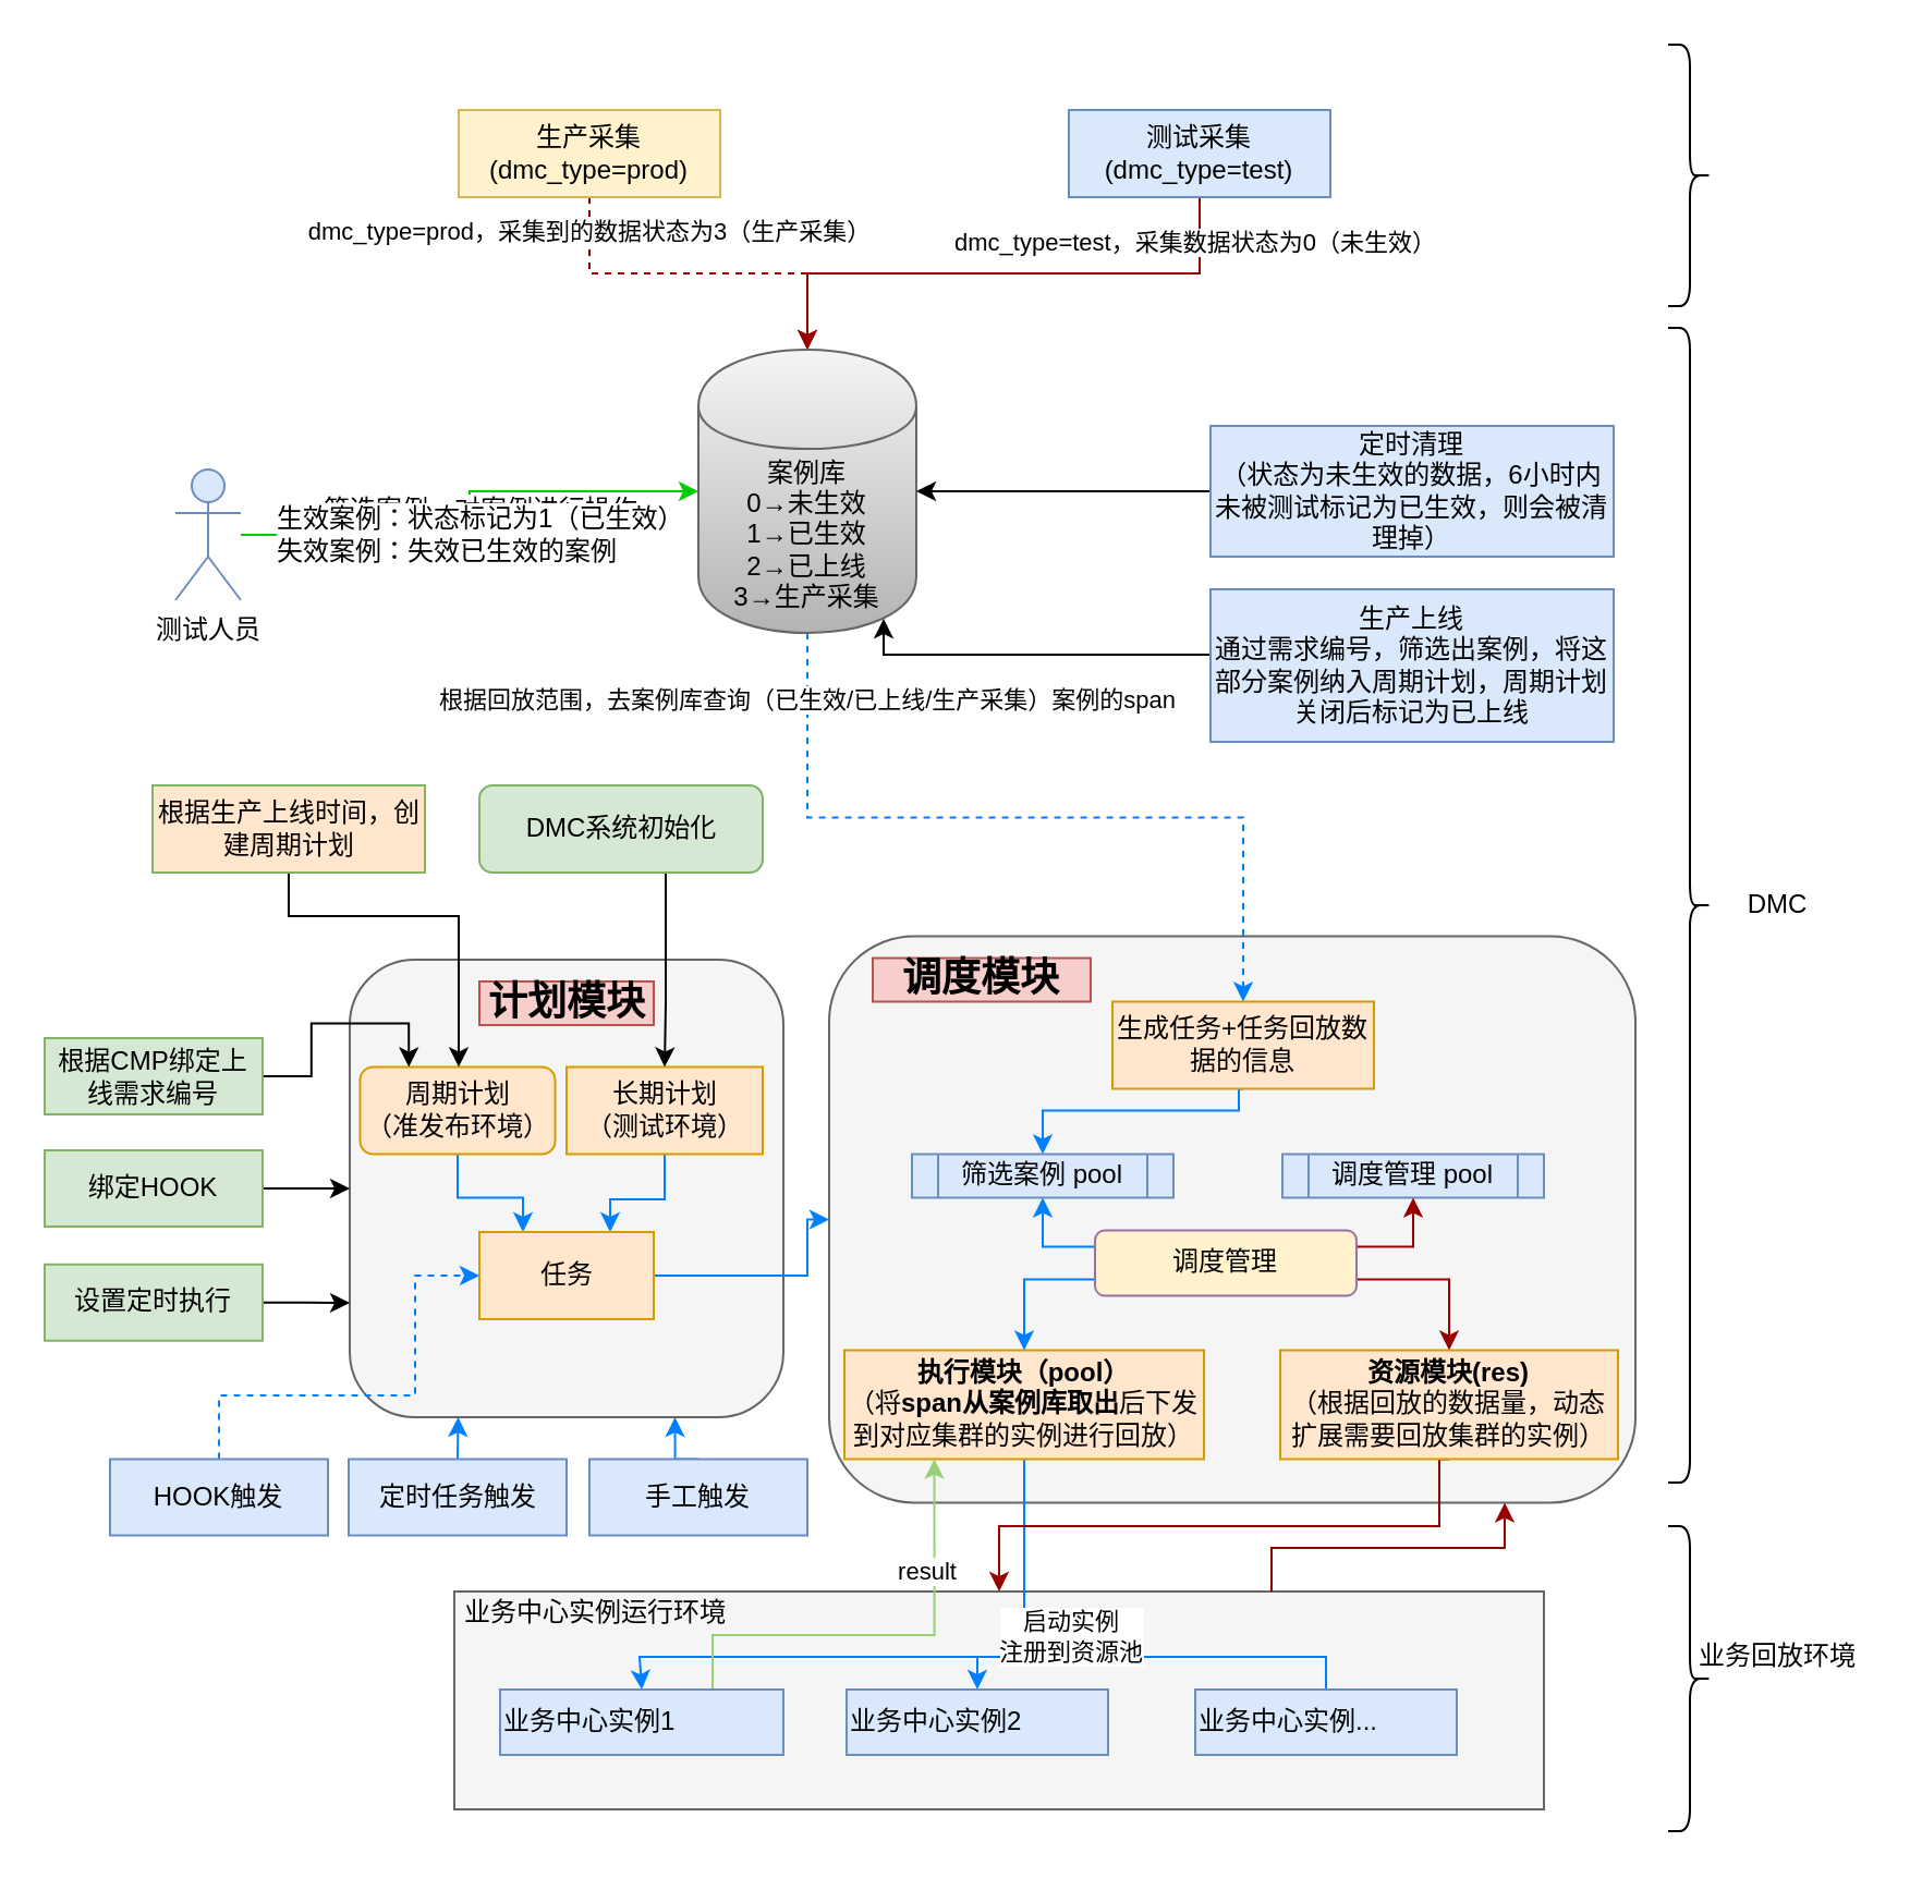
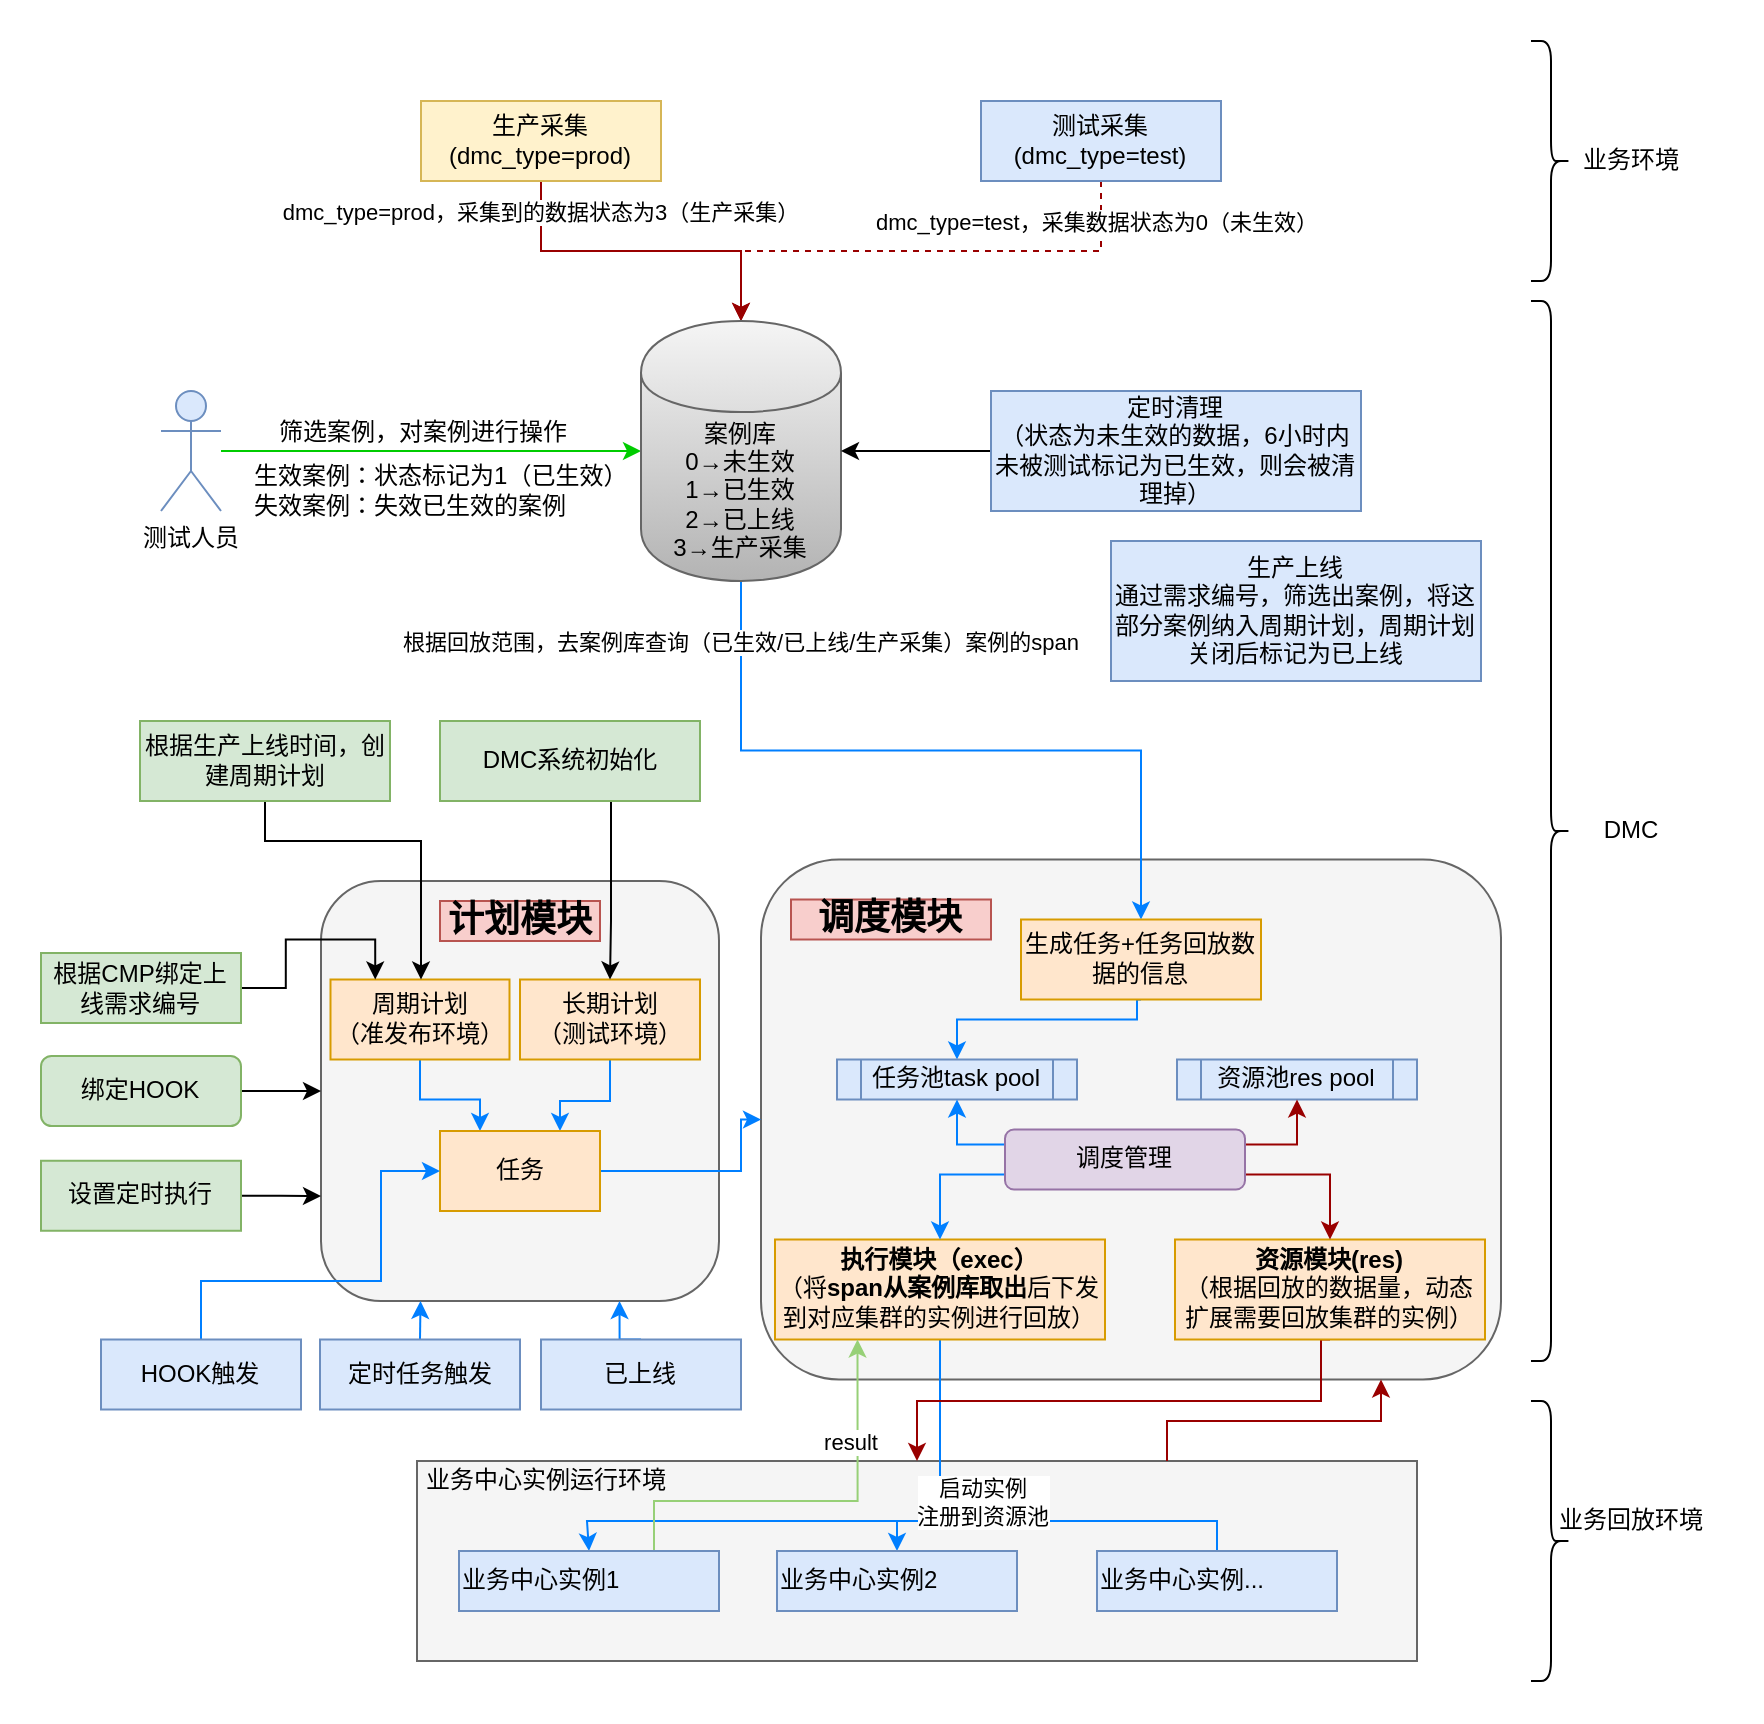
+ <mxCell id="33" value="业务环境" style="text;html=1;align=center;verticalAlign=middle;resizable=0;points=[];autosize=1;" parent="1" vertex="1"><mxGeometry x="785" y="70" width="60" height="20" as="geometry" /></mxCell>
- <mxCell id="6" style="edgeStyle=orthogonalEdgeStyle;rounded=0;orthogonalLoop=1;jettySize=auto;html=1;exitX=0.5;exitY=1;exitDx=0;exitDy=0;entryX=0.5;entryY=0;entryDx=0;entryDy=0;strokeColor=#990000;dashed=1;" parent="1" source="8" target="16" edge="1"><mxGeometry relative="1" as="geometry"><mxPoint x="310" y="220" as="targetPoint" /></mxGeometry></mxCell>
+ <mxCell id="6" style="edgeStyle=orthogonalEdgeStyle;rounded=0;orthogonalLoop=1;jettySize=auto;html=1;exitX=0.5;exitY=1;exitDx=0;exitDy=0;entryX=0.5;entryY=0;entryDx=0;entryDy=0;strokeColor=#990000;" parent="1" source="8" target="16" edge="1"><mxGeometry relative="1" as="geometry"><mxPoint x="310" y="220" as="targetPoint" /></mxGeometry></mxCell>
- <mxCell id="9" style="edgeStyle=orthogonalEdgeStyle;rounded=0;orthogonalLoop=1;jettySize=auto;html=1;exitX=0.5;exitY=1;exitDx=0;exitDy=0;entryX=0.5;entryY=0;entryDx=0;entryDy=0;strokeColor=#990000;" parent="1" source="11" target="16" edge="1"><mxGeometry relative="1" as="geometry" /></mxCell>
+ <mxCell id="9" style="edgeStyle=orthogonalEdgeStyle;rounded=0;orthogonalLoop=1;jettySize=auto;html=1;exitX=0.5;exitY=1;exitDx=0;exitDy=0;entryX=0.5;entryY=0;entryDx=0;entryDy=0;strokeColor=#990000;dashed=1;" parent="1" source="11" target="16" edge="1"><mxGeometry relative="1" as="geometry" /></mxCell>
- <mxCell id="19" value="定时清理&lt;br&gt;（状态为未生效的数据，6小时内未被测试标记为已生效，则会被清理掉）" style="rounded=0;whiteSpace=wrap;html=1;fillColor=#dae8fc;strokeColor=#6c8ebf;" parent="1" vertex="1"><mxGeometry x="555" y="195" width="185" height="60" as="geometry" /></mxCell>
+ <mxCell id="19" value="定时清理&lt;br&gt;（状态为未生效的数据，6小时内未被测试标记为已生效，则会被清理掉）" style="rounded=0;whiteSpace=wrap;html=1;fillColor=#dae8fc;strokeColor=#6c8ebf;" parent="1" vertex="1"><mxGeometry x="495" y="195" width="185" height="60" as="geometry" /></mxCell>
- <mxCell id="17" value="测试人员" style="shape=umlActor;verticalLabelPosition=bottom;labelBackgroundColor=#ffffff;verticalAlign=top;html=1;outlineConnect=0;fillColor=#dae8fc;strokeColor=#6c8ebf;" parent="1" vertex="1"><mxGeometry x="80" y="215" width="30" height="60" as="geometry" /></mxCell>
+ <mxCell id="17" value="测试人员" style="shape=umlActor;verticalLabelPosition=bottom;labelBackgroundColor=#ffffff;verticalAlign=top;html=1;outlineConnect=0;fillColor=#dae8fc;strokeColor=#6c8ebf;" parent="1" vertex="1"><mxGeometry x="80" y="195" width="30" height="60" as="geometry" /></mxCell>
- <mxCell id="20" style="edgeStyle=orthogonalEdgeStyle;rounded=0;orthogonalLoop=1;jettySize=auto;html=1;exitX=0;exitY=0.5;exitDx=0;exitDy=0;entryX=0.85;entryY=0.95;entryDx=0;entryDy=0;entryPerimeter=0;" parent="1" source="21" target="16" edge="1"><mxGeometry relative="1" as="geometry"><Array as="points"><mxPoint x="405" y="300" /></Array></mxGeometry></mxCell>
- <mxCell id="14" style="edgeStyle=orthogonalEdgeStyle;rounded=0;orthogonalLoop=1;jettySize=auto;html=1;exitX=0.5;exitY=1;exitDx=0;exitDy=0;strokeColor=#007FFF;entryX=0.5;entryY=0;entryDx=0;entryDy=0;dashed=1;" parent="1" source="16" target="23" edge="1"><mxGeometry relative="1" as="geometry"><mxPoint x="380" y="340" as="targetPoint" /></mxGeometry></mxCell>
+ <mxCell id="14" style="edgeStyle=orthogonalEdgeStyle;rounded=0;orthogonalLoop=1;jettySize=auto;html=1;exitX=0.5;exitY=1;exitDx=0;exitDy=0;strokeColor=#007FFF;entryX=0.5;entryY=0;entryDx=0;entryDy=0;" parent="1" source="16" target="23" edge="1"><mxGeometry relative="1" as="geometry"><mxPoint x="380" y="340" as="targetPoint" /></mxGeometry></mxCell>
- <mxCell id="59" value="根据生产上线时间，创建周期计划" style="rounded=0;whiteSpace=wrap;html=1;fillColor=#ffe6cc;strokeColor=#82b366;" parent="1" vertex="1"><mxGeometry x="69.5" y="360" width="125" height="40" as="geometry" /></mxCell>
+ <mxCell id="59" value="根据生产上线时间，创建周期计划" style="rounded=0;whiteSpace=wrap;html=1;fillColor=#d5e8d4;strokeColor=#82b366;" parent="1" vertex="1"><mxGeometry x="69.5" y="360" width="125" height="40" as="geometry" /></mxCell>
- <mxCell id="61" value="&lt;span&gt;DMC系统初始化&lt;/span&gt;" style="whiteSpace=wrap;html=1;fillColor=#d5e8d4;strokeColor=#82b366;rounded=1;" parent="1" vertex="1"><mxGeometry x="219.5" y="360" width="130" height="40" as="geometry" /></mxCell>
+ <mxCell id="61" value="&lt;span&gt;DMC系统初始化&lt;/span&gt;" style="rounded=0;whiteSpace=wrap;html=1;fillColor=#d5e8d4;strokeColor=#82b366;" parent="1" vertex="1"><mxGeometry x="219.5" y="360" width="130" height="40" as="geometry" /></mxCell>
- <mxCell id="24" value="&lt;font style=&quot;font-size: 18px&quot;&gt;&lt;b&gt;调度模块&lt;/b&gt;&lt;/font&gt;" style="text;html=1;strokeColor=#b85450;fillColor=#f8cecc;align=center;verticalAlign=middle;whiteSpace=wrap;rounded=0;" parent="1" vertex="1"><mxGeometry x="400" y="439.25" width="100" height="20" as="geometry" /></mxCell>
+ <mxCell id="24" value="&lt;font style=&quot;font-size: 18px&quot;&gt;&lt;b&gt;调度模块&lt;/b&gt;&lt;/font&gt;" style="text;html=1;strokeColor=#b85450;fillColor=#f8cecc;align=center;verticalAlign=middle;whiteSpace=wrap;rounded=0;" parent="1" vertex="1"><mxGeometry x="395" y="449.25" width="100" height="20" as="geometry" /></mxCell>
- <mxCell id="55" value="周期计划&lt;br&gt;（准发布环境）" style="whiteSpace=wrap;html=1;fillColor=#ffe6cc;strokeColor=#d79b00;rounded=1;" parent="1" vertex="1"><mxGeometry x="164.75" y="489.25" width="89.5" height="40" as="geometry" /></mxCell>
+ <mxCell id="55" value="周期计划&lt;br&gt;（准发布环境）" style="rounded=0;whiteSpace=wrap;html=1;fillColor=#ffe6cc;strokeColor=#d79b00;" parent="1" vertex="1"><mxGeometry x="164.75" y="489.25" width="89.5" height="40" as="geometry" /></mxCell>
- <mxCell id="43" value="筛选案例 pool" style="shape=process;whiteSpace=wrap;html=1;backgroundOutline=1;align=center;fillColor=#dae8fc;strokeColor=#6c8ebf;" parent="1" vertex="1"><mxGeometry x="418" y="529.25" width="120" height="20" as="geometry" /></mxCell>
+ <mxCell id="43" value="任务池task pool" style="shape=process;whiteSpace=wrap;html=1;backgroundOutline=1;align=center;fillColor=#dae8fc;strokeColor=#6c8ebf;" parent="1" vertex="1"><mxGeometry x="418" y="529.25" width="120" height="20" as="geometry" /></mxCell>
- <mxCell id="44" value="调度管理 pool" style="shape=process;whiteSpace=wrap;html=1;backgroundOutline=1;align=center;fillColor=#dae8fc;strokeColor=#6c8ebf;" parent="1" vertex="1"><mxGeometry x="588" y="529.25" width="120" height="20" as="geometry" /></mxCell>
+ <mxCell id="44" value="资源池res pool" style="shape=process;whiteSpace=wrap;html=1;backgroundOutline=1;align=center;fillColor=#dae8fc;strokeColor=#6c8ebf;" parent="1" vertex="1"><mxGeometry x="588" y="529.25" width="120" height="20" as="geometry" /></mxCell>
- <mxCell id="67" value="&lt;span&gt;绑定HOOK&lt;/span&gt;" style="rounded=0;whiteSpace=wrap;html=1;fillColor=#d5e8d4;strokeColor=#82b366;" parent="1" vertex="1"><mxGeometry x="20" y="527.5" width="100" height="35" as="geometry" /></mxCell>
+ <mxCell id="67" value="&lt;span&gt;绑定HOOK&lt;/span&gt;" style="whiteSpace=wrap;html=1;fillColor=#d5e8d4;strokeColor=#82b366;rounded=1;" parent="1" vertex="1"><mxGeometry x="20" y="527.5" width="100" height="35" as="geometry" /></mxCell>
- <mxCell id="49" value="调度管理" style="rounded=1;whiteSpace=wrap;html=1;align=center;fillColor=#fff2cc;strokeColor=#9673a6;" parent="1" vertex="1"><mxGeometry x="502" y="564.25" width="120" height="30" as="geometry" /></mxCell>
+ <mxCell id="49" value="调度管理" style="rounded=1;whiteSpace=wrap;html=1;align=center;fillColor=#e1d5e7;strokeColor=#9673a6;" parent="1" vertex="1"><mxGeometry x="502" y="564.25" width="120" height="30" as="geometry" /></mxCell>
- <mxCell id="74" style="edgeStyle=orthogonalEdgeStyle;rounded=0;orthogonalLoop=1;jettySize=auto;html=1;exitX=0.5;exitY=0;exitDx=0;exitDy=0;entryX=0;entryY=0.5;entryDx=0;entryDy=0;strokeColor=#007FFF;dashed=1;" parent="1" source="75" target="63" edge="1"><mxGeometry relative="1" as="geometry"><Array as="points"><mxPoint x="100" y="640" /><mxPoint x="190" y="640" /><mxPoint x="190" y="585" /></Array></mxGeometry></mxCell>
+ <mxCell id="74" style="edgeStyle=orthogonalEdgeStyle;rounded=0;orthogonalLoop=1;jettySize=auto;html=1;exitX=0.5;exitY=0;exitDx=0;exitDy=0;entryX=0;entryY=0.5;entryDx=0;entryDy=0;strokeColor=#007FFF;" parent="1" source="75" target="63" edge="1"><mxGeometry relative="1" as="geometry"><Array as="points"><mxPoint x="100" y="640" /><mxPoint x="190" y="640" /><mxPoint x="190" y="585" /></Array></mxGeometry></mxCell>
- <mxCell id="28" value="&lt;b&gt;执行模块（pool）&lt;/b&gt;&lt;br&gt;（将&lt;b&gt;span从案例库取出&lt;/b&gt;后下发到对应集群的实例进行回放）" style="rounded=0;whiteSpace=wrap;html=1;fillColor=#ffe6cc;strokeColor=#d79b00;" parent="1" vertex="1"><mxGeometry x="387" y="619.25" width="165" height="50" as="geometry" /></mxCell>
+ <mxCell id="28" value="&lt;b&gt;执行模块（exec）&lt;/b&gt;&lt;br&gt;（将&lt;b&gt;span从案例库取出&lt;/b&gt;后下发到对应集群的实例进行回放）" style="rounded=0;whiteSpace=wrap;html=1;fillColor=#ffe6cc;strokeColor=#d79b00;" parent="1" vertex="1"><mxGeometry x="387" y="619.25" width="165" height="50" as="geometry" /></mxCell>
- <mxCell id="71" value="手工触发" style="rounded=0;whiteSpace=wrap;html=1;fillColor=#dae8fc;strokeColor=#6c8ebf;" parent="1" vertex="1"><mxGeometry x="270" y="669.25" width="100" height="35" as="geometry" /></mxCell>
+ <mxCell id="71" value="已上线" style="rounded=0;whiteSpace=wrap;html=1;fillColor=#dae8fc;strokeColor=#6c8ebf;" parent="1" vertex="1"><mxGeometry x="270" y="669.25" width="100" height="35" as="geometry" /></mxCell>
